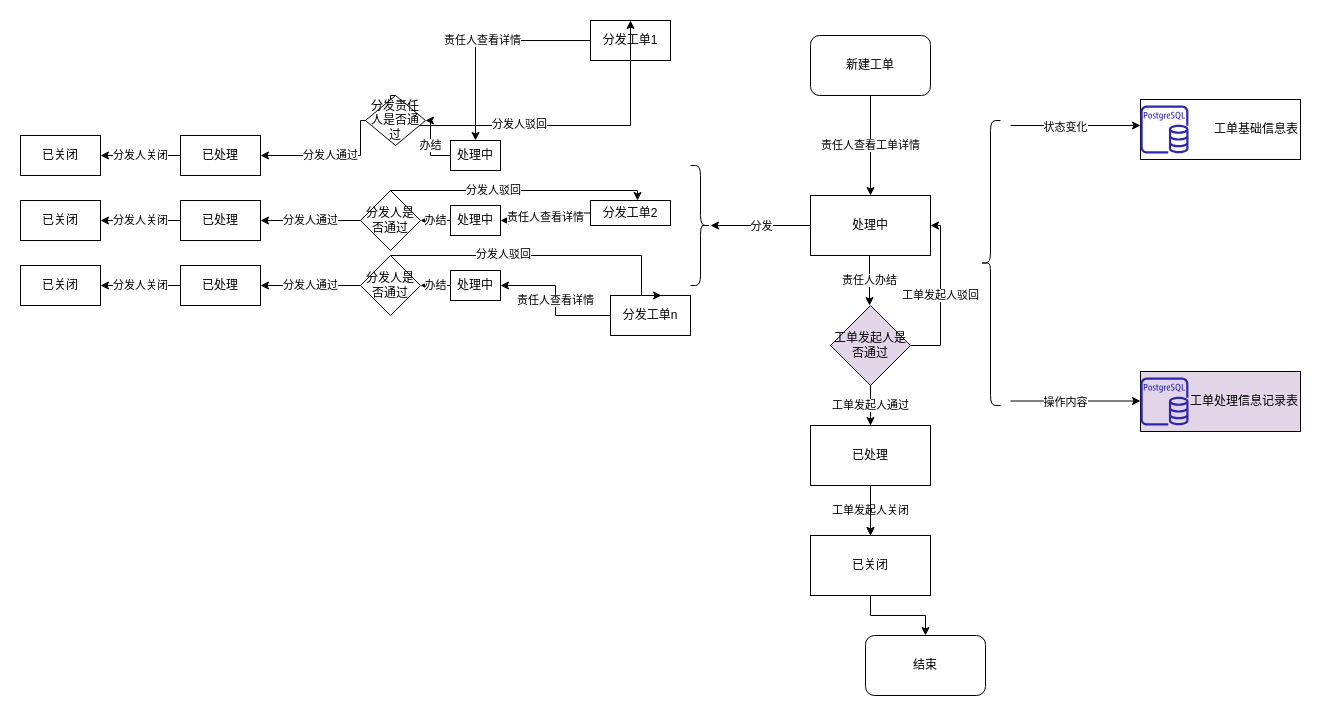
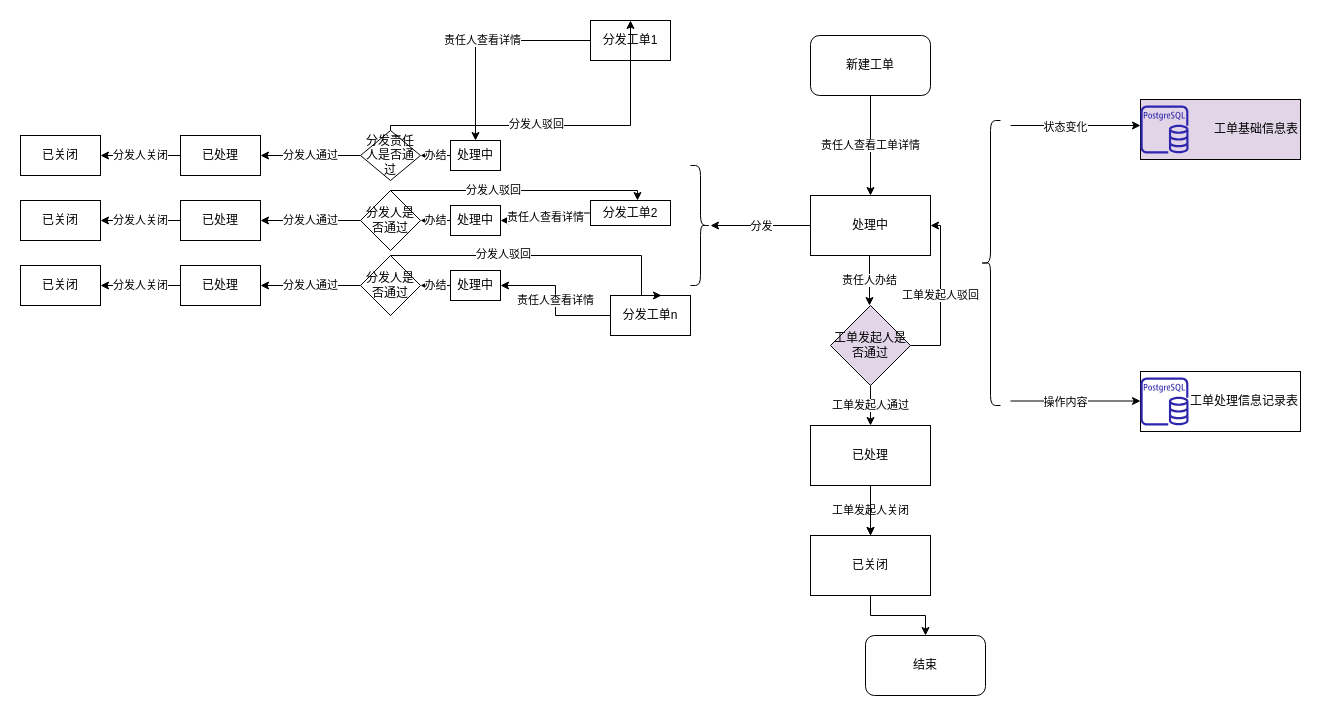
- <mxCell id="28" value="分发责任人是否通过" style="rhombus;whiteSpace=wrap;html=1;rounded=0;" vertex="1" parent="1"><mxGeometry x="365" y="95" width="60" height="50" as="geometry" /></mxCell>
+ <mxCell id="28" value="分发责任人是否通过" style="rhombus;whiteSpace=wrap;html=1;rounded=0;" vertex="1" parent="1"><mxGeometry x="360" y="130" width="60" height="50" as="geometry" /></mxCell>
- <mxCell id="3" value="工单基础信息表" style="rounded=0;whiteSpace=wrap;labelPosition=center;verticalLabelPosition=middle;align=right;verticalAlign=middle;" vertex="1" parent="1"><mxGeometry x="1140" y="99" width="160" height="60" as="geometry" /></mxCell>
+ <mxCell id="3" value="工单基础信息表" style="rounded=0;whiteSpace=wrap;labelPosition=center;verticalLabelPosition=middle;align=right;verticalAlign=middle;fillColor=#e1d5e7;" vertex="1" parent="1"><mxGeometry x="1140" y="99" width="160" height="60" as="geometry" /></mxCell>
- <mxCell id="2" value="工单处理信息记录表" style="rounded=0;whiteSpace=wrap;labelPosition=center;verticalLabelPosition=middle;align=right;verticalAlign=middle;fillColor=#e1d5e7;" vertex="1" parent="1"><mxGeometry x="1140" y="371" width="160" height="60" as="geometry" /></mxCell>
+ <mxCell id="2" value="工单处理信息记录表" style="rounded=0;whiteSpace=wrap;labelPosition=center;verticalLabelPosition=middle;align=right;verticalAlign=middle;" vertex="1" parent="1"><mxGeometry x="1140" y="371" width="160" height="60" as="geometry" /></mxCell>
